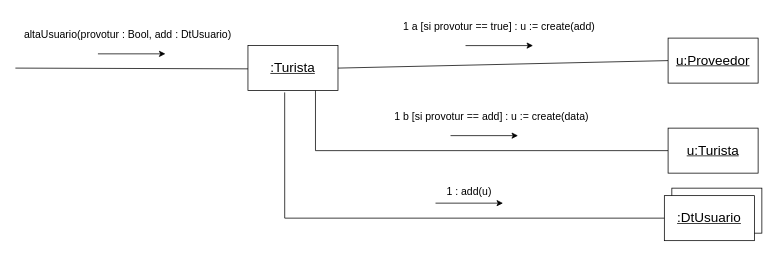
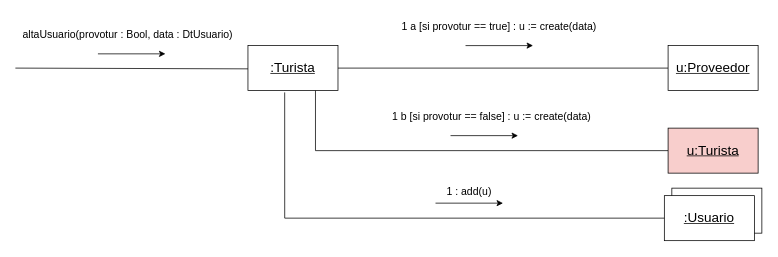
- <mxCell id="8" value="&lt;font style=&quot;font-size: 14px;&quot;&gt;1 a [si provotur == true] : u := create(add)&lt;/font&gt;" style="text;html=1;strokeColor=none;fillColor=none;align=center;verticalAlign=middle;whiteSpace=wrap;rounded=0;" parent="1" vertex="1"><mxGeometry x="480" y="20" width="370" height="30" as="geometry" /></mxCell>
+ <mxCell id="8" value="&lt;font style=&quot;font-size: 14px;&quot;&gt;1 a [si provotur == true] : u := create(data)&lt;/font&gt;" style="text;html=1;strokeColor=none;fillColor=none;align=center;verticalAlign=middle;whiteSpace=wrap;rounded=0;" parent="1" vertex="1"><mxGeometry x="480" y="20" width="370" height="30" as="geometry" /></mxCell>
- <mxCell id="4" value="&lt;font style=&quot;font-size: 14px;&quot;&gt;altaUsuario(provotur : Bool, add : DtUsuario)&lt;/font&gt;" style="text;html=1;strokeColor=none;fillColor=none;align=center;verticalAlign=middle;whiteSpace=wrap;rounded=0;" parent="1" vertex="1"><mxGeometry x="20" y="30" width="300" height="30" as="geometry" /></mxCell>
+ <mxCell id="4" value="&lt;font style=&quot;font-size: 14px;&quot;&gt;altaUsuario(provotur : Bool, data : DtUsuario)&lt;/font&gt;" style="text;html=1;strokeColor=none;fillColor=none;align=center;verticalAlign=middle;whiteSpace=wrap;rounded=0;" parent="1" vertex="1"><mxGeometry x="20" y="30" width="300" height="30" as="geometry" /></mxCell>
- <mxCell id="7" value="&lt;font style=&quot;font-size: 18px;&quot;&gt;&lt;u&gt;u:Proveedor&lt;/u&gt;&lt;/font&gt;" style="rounded=0;whiteSpace=wrap;html=1;" parent="1" vertex="1"><mxGeometry x="890" y="50" width="120" height="60" as="geometry" /></mxCell>
+ <mxCell id="7" value="&lt;font style=&quot;font-size: 18px;&quot;&gt;&lt;u&gt;u:Proveedor&lt;/u&gt;&lt;/font&gt;" style="rounded=0;whiteSpace=wrap;html=1;" parent="1" vertex="1"><mxGeometry x="890" y="60" width="120" height="60" as="geometry" /></mxCell>
- <mxCell id="12" value="&lt;font style=&quot;font-size: 14px;&quot;&gt;1 b [si provotur == add] : u := create(data)&lt;/font&gt;" style="text;html=1;strokeColor=none;fillColor=none;align=center;verticalAlign=middle;whiteSpace=wrap;rounded=0;" parent="1" vertex="1"><mxGeometry x="470" y="140" width="370" height="30" as="geometry" /></mxCell>
+ <mxCell id="12" value="&lt;font style=&quot;font-size: 14px;&quot;&gt;1 b [si provotur == false] : u := create(data)&lt;/font&gt;" style="text;html=1;strokeColor=none;fillColor=none;align=center;verticalAlign=middle;whiteSpace=wrap;rounded=0;" parent="1" vertex="1"><mxGeometry x="470" y="140" width="370" height="30" as="geometry" /></mxCell>
- <mxCell id="11" value="&lt;font style=&quot;font-size: 18px;&quot;&gt;&lt;u&gt;u:Turista&lt;/u&gt;&lt;/font&gt;" style="rounded=0;whiteSpace=wrap;html=1;" parent="1" vertex="1"><mxGeometry x="890" y="170" width="120" height="60" as="geometry" /></mxCell>
+ <mxCell id="11" value="&lt;font style=&quot;font-size: 18px;&quot;&gt;&lt;u&gt;u:Turista&lt;/u&gt;&lt;/font&gt;" style="rounded=0;whiteSpace=wrap;html=1;fillColor=#f8cecc;" parent="1" vertex="1"><mxGeometry x="890" y="170" width="120" height="60" as="geometry" /></mxCell>
- <mxCell id="16" value="&lt;font style=&quot;font-size: 18px;&quot;&gt;&lt;u&gt;:DtUsuario&lt;/u&gt;&lt;/font&gt;" style="rounded=0;whiteSpace=wrap;html=1;" parent="1" vertex="1"><mxGeometry x="885" y="260" width="120" height="60" as="geometry" /></mxCell>
+ <mxCell id="16" value="&lt;font style=&quot;font-size: 18px;&quot;&gt;&lt;u&gt;:Usuario&lt;/u&gt;&lt;/font&gt;" style="rounded=0;whiteSpace=wrap;html=1;" parent="1" vertex="1"><mxGeometry x="885" y="260" width="120" height="60" as="geometry" /></mxCell>
